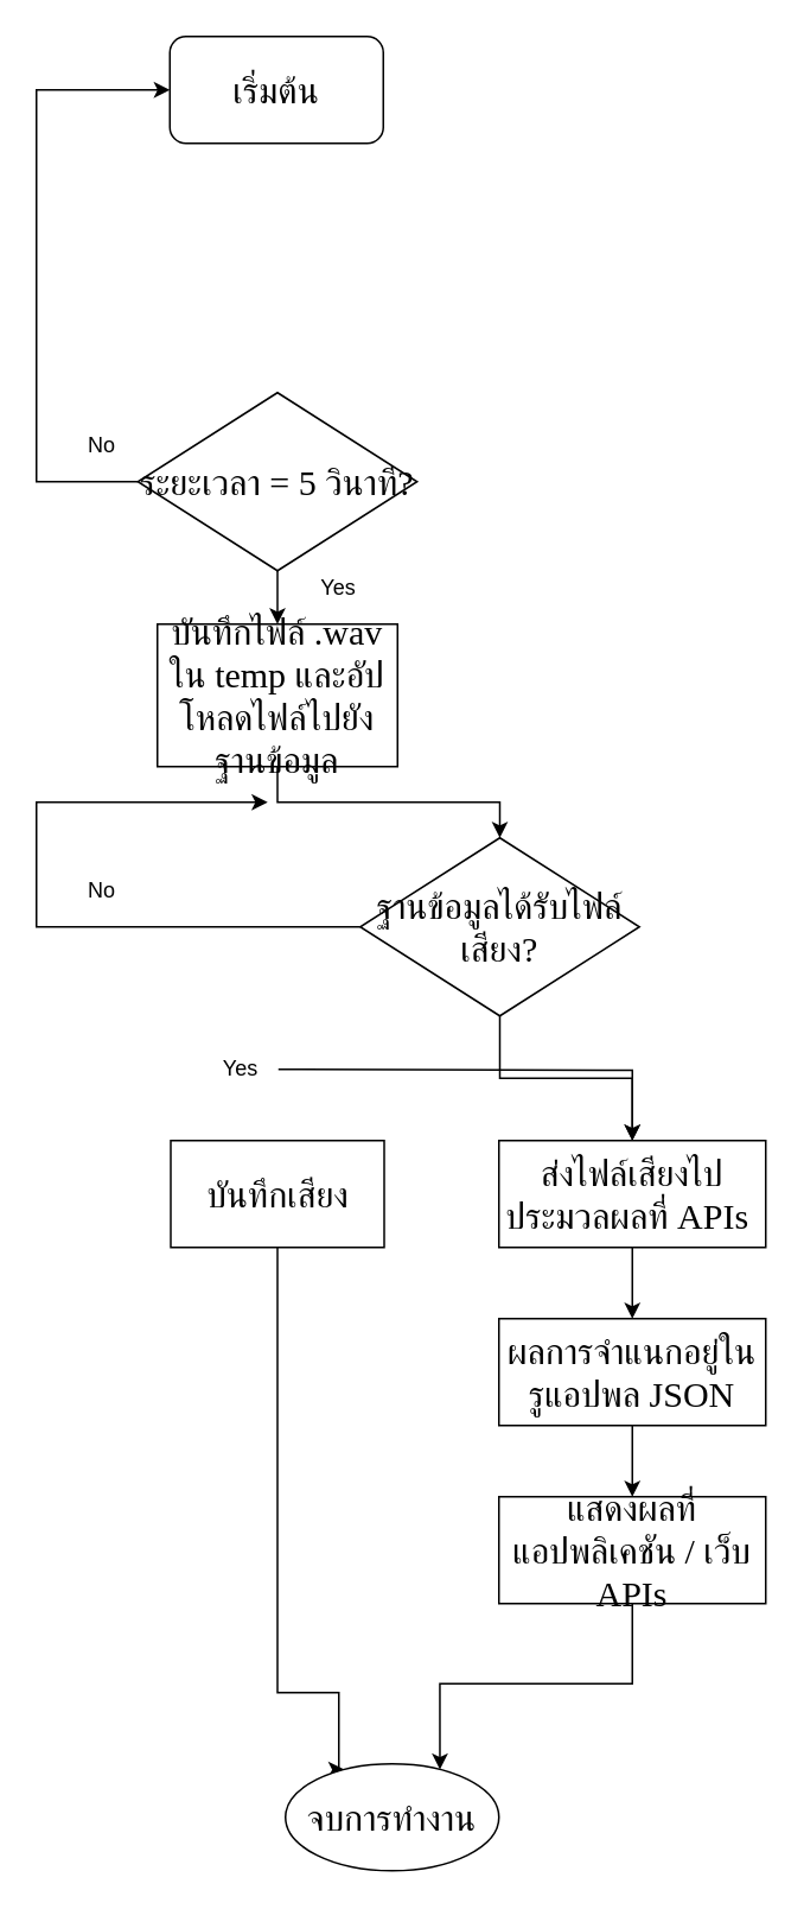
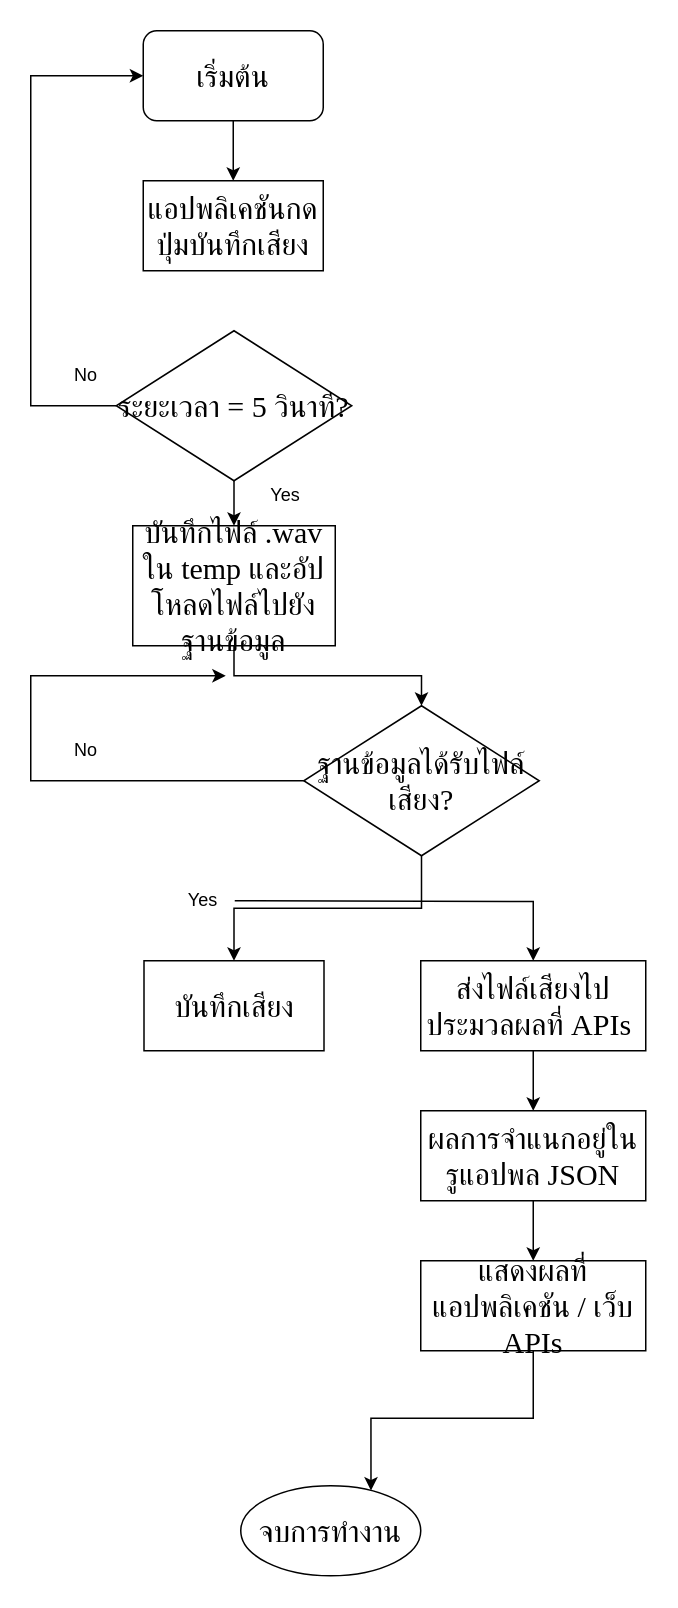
+ <mxCell id="2" style="edgeStyle=orthogonalEdgeStyle;rounded=0;orthogonalLoop=1;jettySize=auto;html=1;exitX=0.5;exitY=1;exitDx=0;exitDy=0;entryX=0.5;entryY=0;entryDx=0;entryDy=0;" edge="1" parent="1" source="3" target="4"><mxGeometry relative="1" as="geometry" /></mxCell>
+ <mxCell id="4" value="&lt;font face=&quot;TH Sarabun New&quot; style=&quot;font-size: 20px&quot;&gt;แอปพลิเคชันกดปุ่มบันทึกเสียง&lt;/font&gt;" style="rounded=0;whiteSpace=wrap;html=1;" vertex="1" parent="1"><mxGeometry x="95" y="120" width="120" height="60" as="geometry" /></mxCell>
- <mxCell id="13" style="edgeStyle=orthogonalEdgeStyle;rounded=0;orthogonalLoop=1;jettySize=auto;html=1;exitX=0.5;exitY=1;exitDx=0;exitDy=0;" edge="1" parent="1" source="15" target="21"><mxGeometry relative="1" as="geometry" /></mxCell>
+ <mxCell id="13" style="edgeStyle=orthogonalEdgeStyle;rounded=0;orthogonalLoop=1;jettySize=auto;html=1;exitX=0.5;exitY=1;exitDx=0;exitDy=0;entryX=0.5;entryY=0;entryDx=0;entryDy=0;" edge="1" parent="1" source="15" target="18"><mxGeometry relative="1" as="geometry" /></mxCell>
- <mxCell id="17" style="edgeStyle=orthogonalEdgeStyle;rounded=0;orthogonalLoop=1;jettySize=auto;html=1;exitX=0.5;exitY=1;exitDx=0;exitDy=0;entryX=0.25;entryY=0;entryDx=0;entryDy=0;" edge="1" parent="1" source="18" target="26"><mxGeometry relative="1" as="geometry"><Array as="points"><mxPoint x="156" y="950" /><mxPoint x="190" y="950" /></Array></mxGeometry></mxCell>
